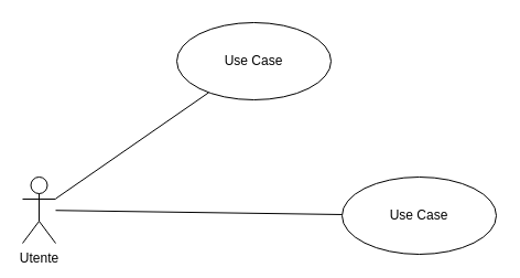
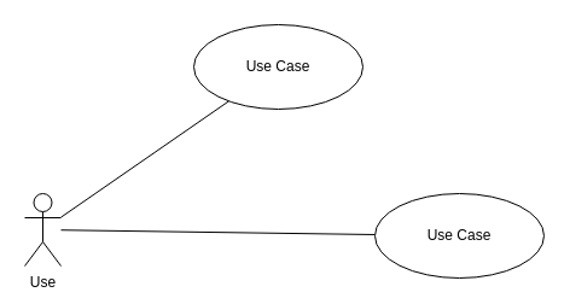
- <mxCell id="4" value="Utente" style="shape=umlActor;verticalLabelPosition=bottom;verticalAlign=top;html=1;" vertex="1" parent="1"><mxGeometry x="20" y="160" width="30" height="60" as="geometry" /></mxCell>
+ <mxCell id="4" value="Use" style="shape=umlActor;verticalLabelPosition=bottom;verticalAlign=top;html=1;" vertex="1" parent="1"><mxGeometry x="20" y="160" width="30" height="60" as="geometry" /></mxCell>
